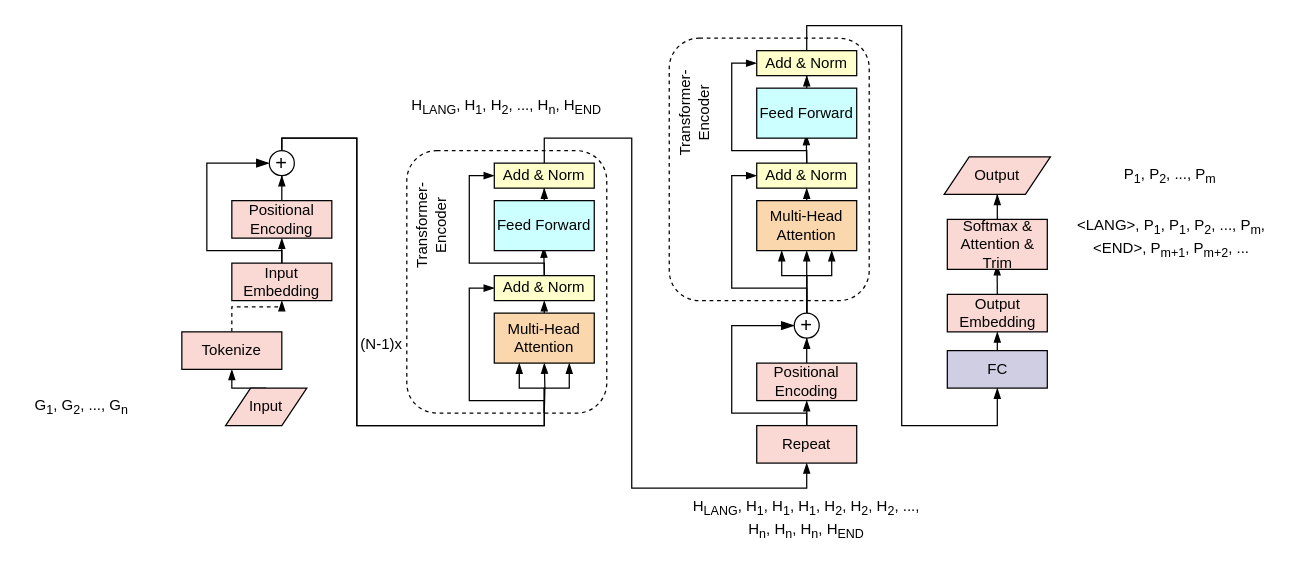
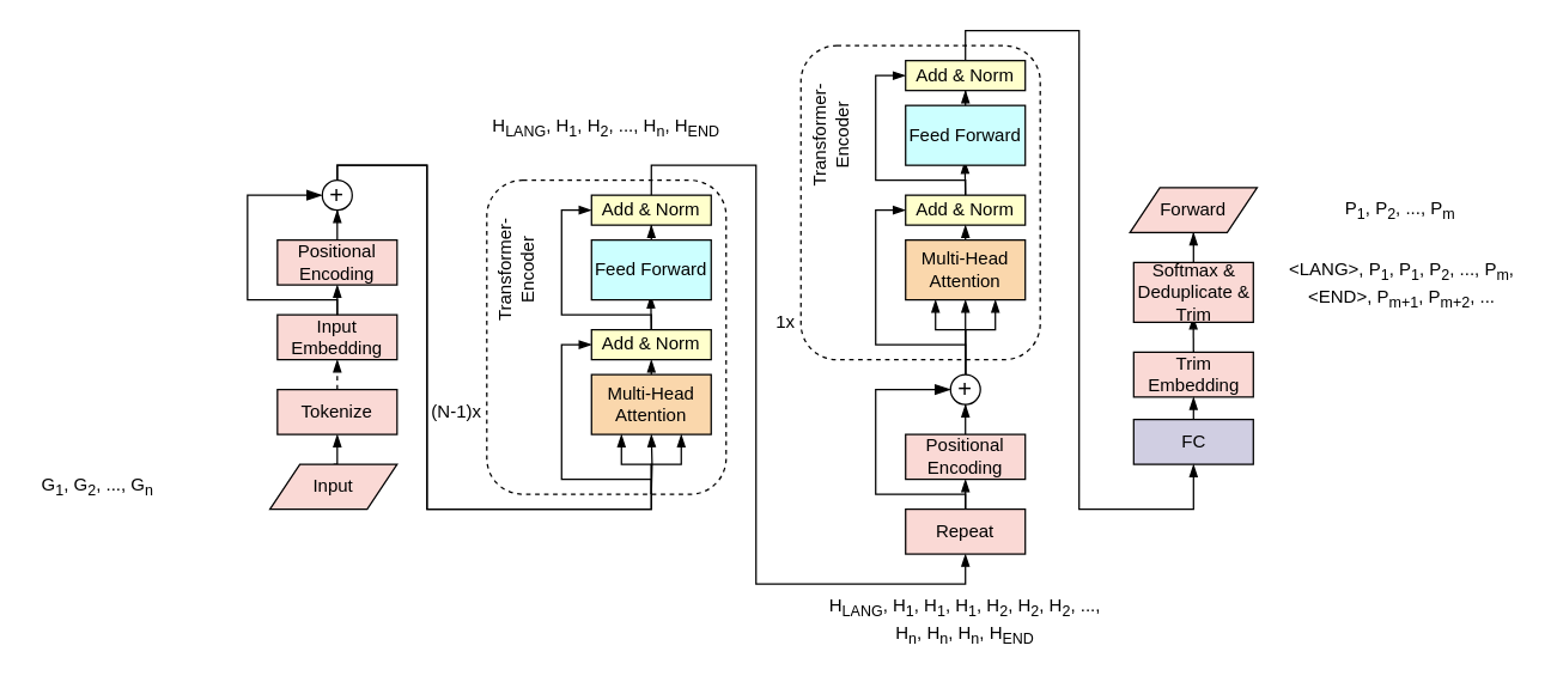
- <mxCell id="35" value="Output" style="shape=parallelogram;perimeter=parallelogramPerimeter;whiteSpace=wrap;html=1;fixedSize=1;strokeColor=#000000;strokeWidth=1;fontSize=12;fillColor=#fad9d5;fontStyle=0" vertex="1" parent="1"><mxGeometry x="755" y="125" width="85" height="30" as="geometry" /></mxCell>
+ <mxCell id="35" value="Forward" style="shape=parallelogram;perimeter=parallelogramPerimeter;whiteSpace=wrap;html=1;fixedSize=1;strokeColor=#000000;strokeWidth=1;fontSize=12;fillColor=#fad9d5;fontStyle=0" vertex="1" parent="1"><mxGeometry x="755" y="125" width="85" height="30" as="geometry" /></mxCell>
- <mxCell id="34" value="Softmax &amp; Attention &amp; Trim" style="whiteSpace=wrap;align=center;verticalAlign=middle;fontStyle=0;strokeWidth=1;fillColor=#fad9d5;strokeColor=#000000;" vertex="1" parent="1"><mxGeometry x="757.5" y="175" width="80" height="40" as="geometry" /></mxCell>
+ <mxCell id="34" value="Softmax &amp; Deduplicate &amp; Trim" style="whiteSpace=wrap;align=center;verticalAlign=middle;fontStyle=0;strokeWidth=1;fillColor=#fad9d5;strokeColor=#000000;" vertex="1" parent="1"><mxGeometry x="757.5" y="175" width="80" height="40" as="geometry" /></mxCell>
+ <mxCell id="51" value="1x" style="text;html=1;strokeColor=none;fillColor=none;align=center;verticalAlign=middle;whiteSpace=wrap;rounded=0;fontSize=12;fontStyle=0" vertex="1" parent="1"><mxGeometry x="515" y="200" width="20" height="30" as="geometry" /></mxCell>
- <mxCell id="19" value="Output Embedding" style="whiteSpace=wrap;align=center;verticalAlign=middle;fontStyle=0;strokeWidth=1;fillColor=#fad9d5;strokeColor=#000000;" vertex="1" parent="1"><mxGeometry x="757.5" y="235" width="80" height="30" as="geometry" /></mxCell>
+ <mxCell id="19" value="Trim Embedding" style="whiteSpace=wrap;align=center;verticalAlign=middle;fontStyle=0;strokeWidth=1;fillColor=#fad9d5;strokeColor=#000000;" vertex="1" parent="1"><mxGeometry x="757.5" y="235" width="80" height="30" as="geometry" /></mxCell>
- <mxCell id="31" value="Tokenize" style="whiteSpace=wrap;align=center;verticalAlign=middle;fontStyle=0;strokeWidth=1;fillColor=#fad9d5;strokeColor=#000000;" vertex="1" parent="1"><mxGeometry x="145" y="265" width="80" height="30" as="geometry" /></mxCell>
+ <mxCell id="31" value="Tokenize" style="whiteSpace=wrap;align=center;verticalAlign=middle;fontStyle=0;strokeWidth=1;fillColor=#fad9d5;strokeColor=#000000;" vertex="1" parent="1"><mxGeometry x="185" y="260" width="80" height="30" as="geometry" /></mxCell>
- <mxCell id="29" value="Input" style="shape=parallelogram;perimeter=parallelogramPerimeter;whiteSpace=wrap;html=1;fixedSize=1;strokeColor=#000000;strokeWidth=1;fontSize=12;fillColor=#fad9d5;fontStyle=0" vertex="1" parent="1"><mxGeometry x="180" y="310" width="65" height="30" as="geometry" /></mxCell>
+ <mxCell id="29" value="Input" style="shape=parallelogram;perimeter=parallelogramPerimeter;whiteSpace=wrap;html=1;fixedSize=1;strokeColor=#000000;strokeWidth=1;fontSize=12;fillColor=#fad9d5;fontStyle=0" vertex="1" parent="1"><mxGeometry x="180" y="310" width="85" height="30" as="geometry" /></mxCell>
